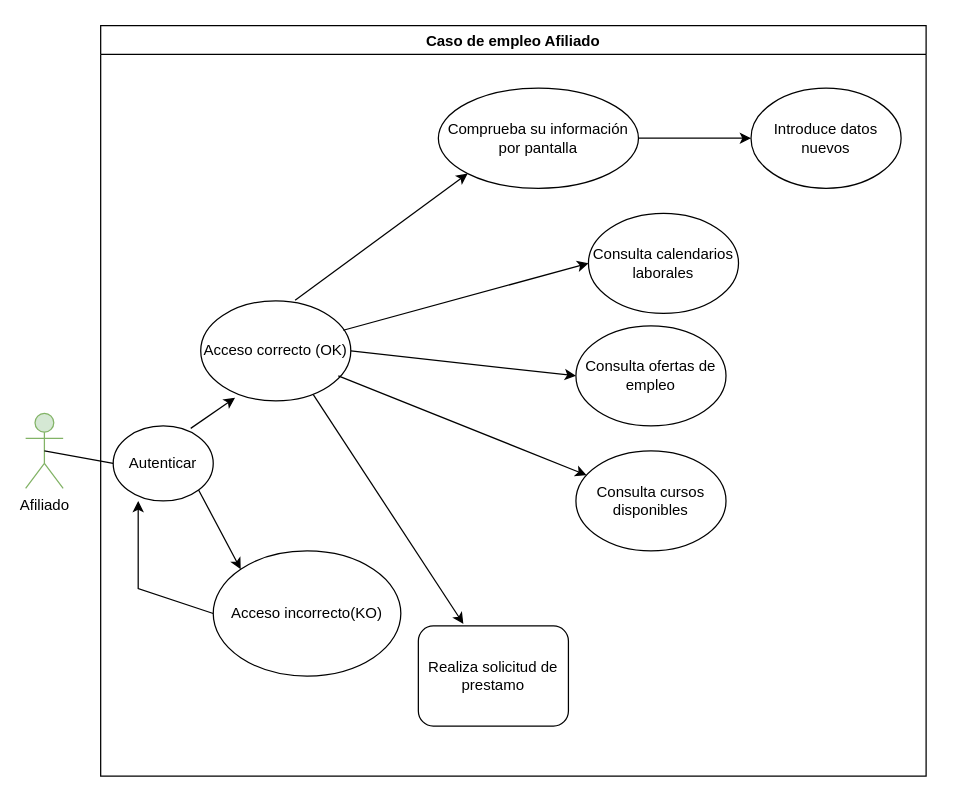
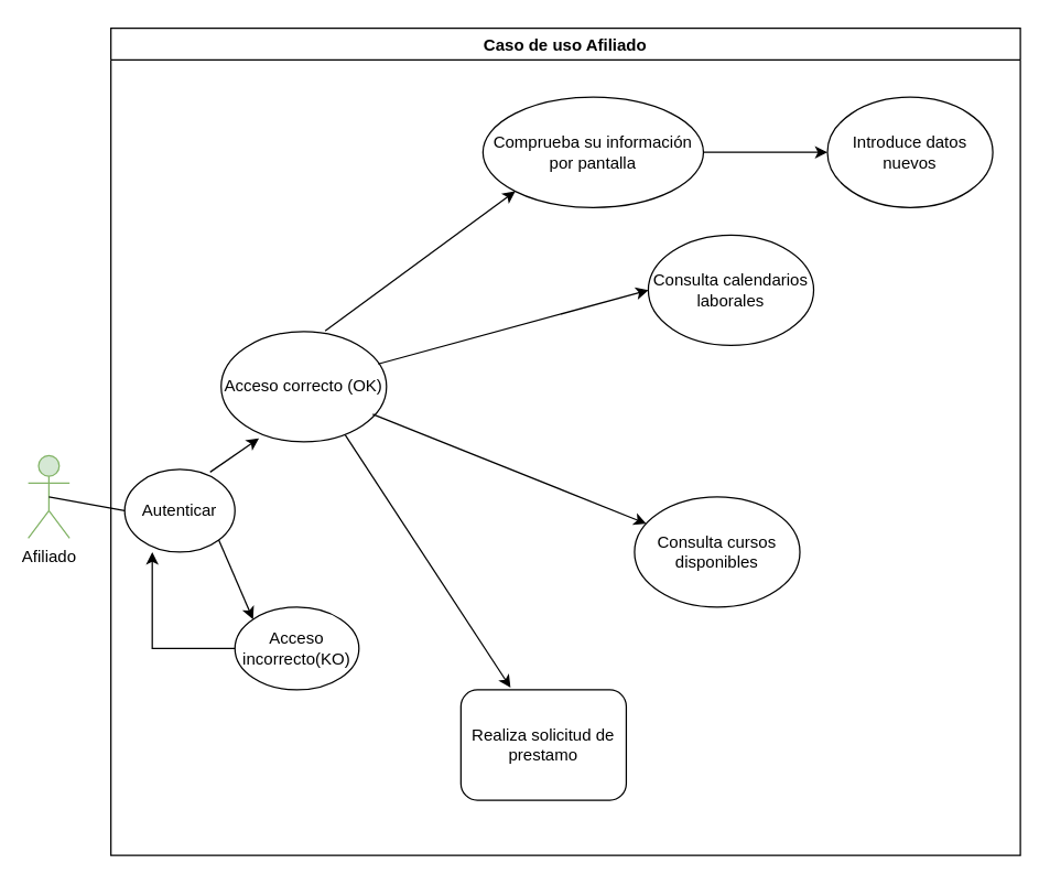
- <mxCell id="3" value="Caso de empleo Afiliado" style="swimlane;" vertex="1" parent="1"><mxGeometry x="80" y="20" width="660" height="600" as="geometry" /></mxCell>
+ <mxCell id="3" value="Caso de uso Afiliado" style="swimlane;" vertex="1" parent="1"><mxGeometry x="80" y="20" width="660" height="600" as="geometry" /></mxCell>
- <mxCell id="18" value="" style="endArrow=classic;html=1;rounded=0;exitX=1;exitY=0.5;exitDx=0;exitDy=0;entryX=0;entryY=0.5;entryDx=0;entryDy=0;" edge="1" parent="3" source="7" target="14"><mxGeometry width="50" height="50" relative="1" as="geometry"><mxPoint x="220" y="310" as="sourcePoint" /><mxPoint x="270" y="260" as="targetPoint" /></mxGeometry></mxCell>
- <mxCell id="14" value="Consulta ofertas de empleo" style="ellipse;whiteSpace=wrap;html=1;" vertex="1" parent="3"><mxGeometry x="380" y="240" width="120" height="80" as="geometry" /></mxCell>
- <mxCell id="5" value="Acceso incorrecto(KO)" style="ellipse;whiteSpace=wrap;html=1;" vertex="1" parent="3"><mxGeometry x="90" y="420" width="150" height="100" as="geometry" /></mxCell>
+ <mxCell id="5" value="Acceso incorrecto(KO)" style="ellipse;whiteSpace=wrap;html=1;" vertex="1" parent="3"><mxGeometry x="90" y="420" width="90" height="60" as="geometry" /></mxCell>
